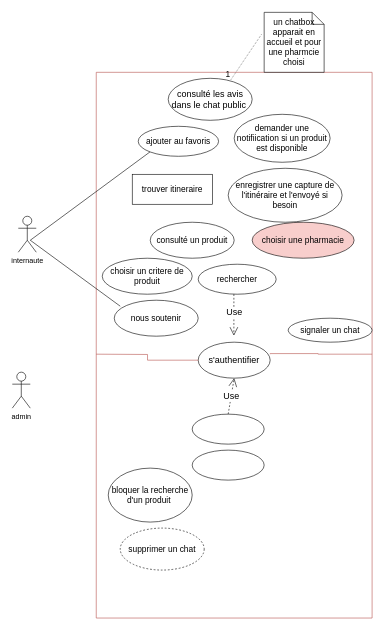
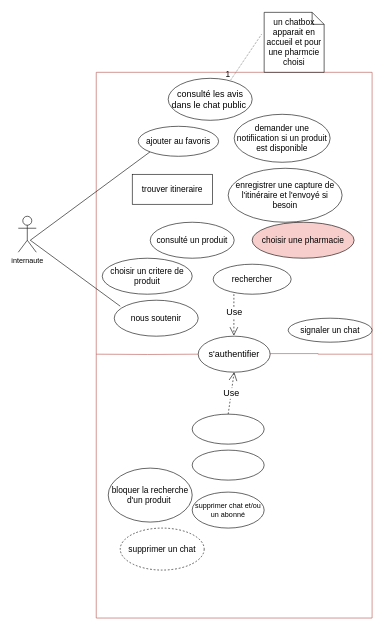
- <mxCell id="9" value="&lt;font style=&quot;font-size: 14px;&quot;&gt;rechercher&lt;/font&gt;" style="ellipse;whiteSpace=wrap;html=1;" vertex="1" parent="2"><mxGeometry x="170" y="320" width="130" height="50" as="geometry" /></mxCell>
+ <mxCell id="9" value="&lt;font style=&quot;font-size: 14px;&quot;&gt;rechercher&lt;/font&gt;" style="ellipse;whiteSpace=wrap;html=1;" vertex="1" parent="2"><mxGeometry x="195" y="320" width="130" height="50" as="geometry" /></mxCell>
- <mxCell id="10" value="&lt;font style=&quot;font-size: 15px;&quot;&gt;s'authentifier&lt;/font&gt;" style="ellipse;whiteSpace=wrap;html=1;" vertex="1" parent="2"><mxGeometry x="170" y="450" width="120" height="60" as="geometry" /></mxCell>
+ <mxCell id="10" value="&lt;font style=&quot;font-size: 15px;&quot;&gt;s'authentifier&lt;/font&gt;" style="ellipse;whiteSpace=wrap;html=1;" vertex="1" parent="2"><mxGeometry x="170" y="440" width="120" height="60" as="geometry" /></mxCell>
- <mxCell id="25" value="admin" style="shape=umlActor;verticalLabelPosition=bottom;verticalAlign=top;html=1;outlineConnect=0;" vertex="1" parent="1"><mxGeometry x="20" y="620" width="30" height="60" as="geometry" /></mxCell>
+ <mxCell id="4" value="supprimer chat et/ou un abonné" style="ellipse;whiteSpace=wrap;html=1;" vertex="1" parent="2"><mxGeometry x="160" y="700" width="120" height="60" as="geometry" /></mxCell>
